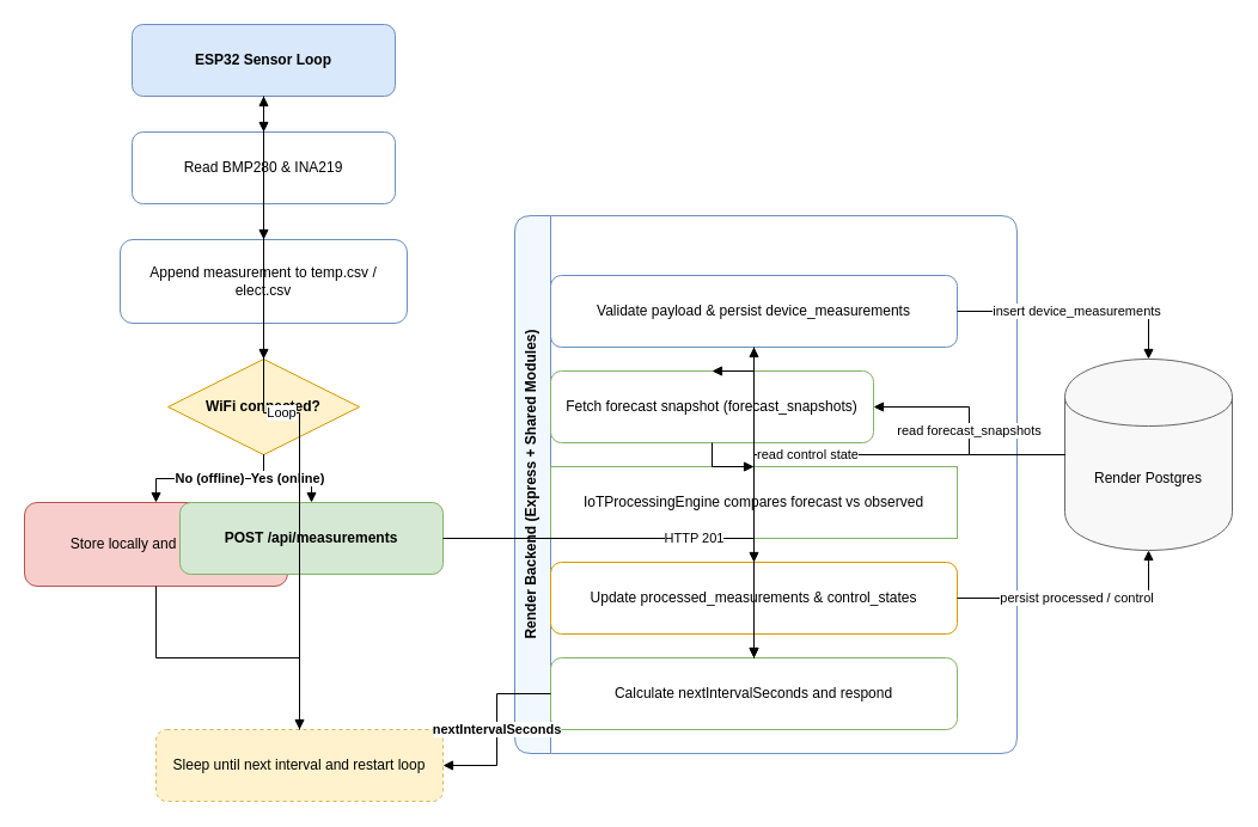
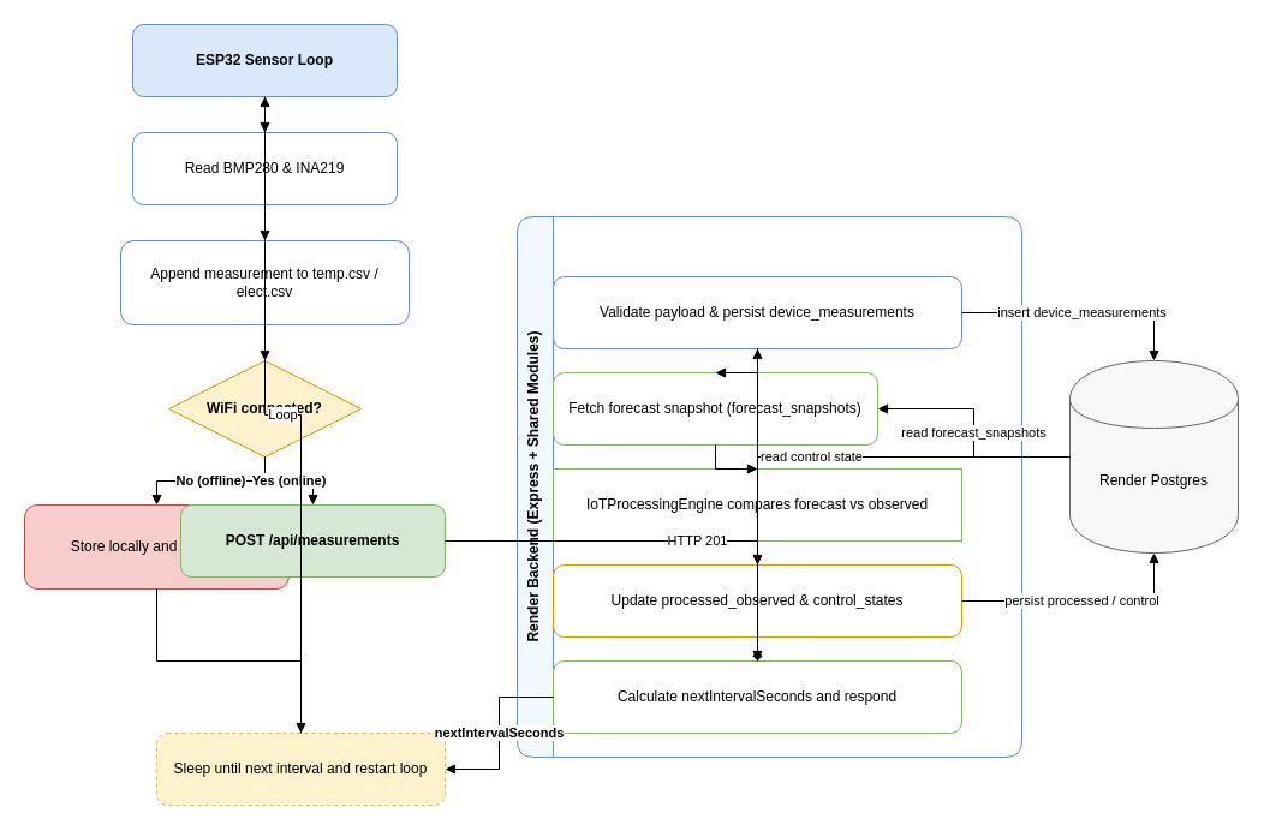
- <mxCell id="32" value="read control state" style="edgeStyle=orthogonalEdgeStyle;rounded=0;orthogonalLoop=1;jettySize=auto;html=1;endArrow=block;startArrow=none;fontSize=11" parent="1" source="19" target="14" edge="1"><mxGeometry relative="1" as="geometry" /></mxCell>
+ <mxCell id="32" value="read control state" style="edgeStyle=orthogonalEdgeStyle;rounded=0;orthogonalLoop=1;jettySize=auto;html=1;endArrow=diamond;startArrow=none;fontSize=11;" parent="1" source="19" target="14" edge="1"><mxGeometry relative="1" as="geometry" /></mxCell>
- <mxCell id="13" value="Update processed_measurements &amp; control_states" style="rounded=1;whiteSpace=wrap;html=1;strokeColor=#d79b00" parent="9" vertex="1"><mxGeometry x="30" y="290" width="340" height="60" as="geometry" /></mxCell>
+ <mxCell id="13" value="Update processed_observed &amp; control_states" style="rounded=1;whiteSpace=wrap;html=1;strokeColor=#d79b00" parent="9" vertex="1"><mxGeometry x="30" y="290" width="340" height="60" as="geometry" /></mxCell>
